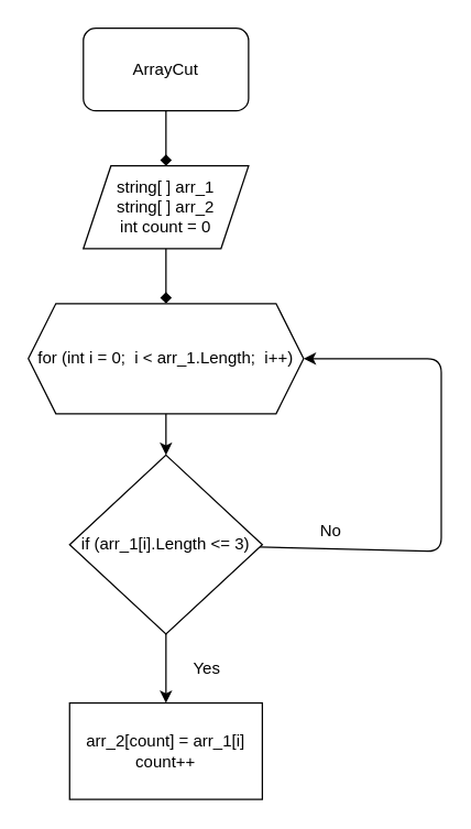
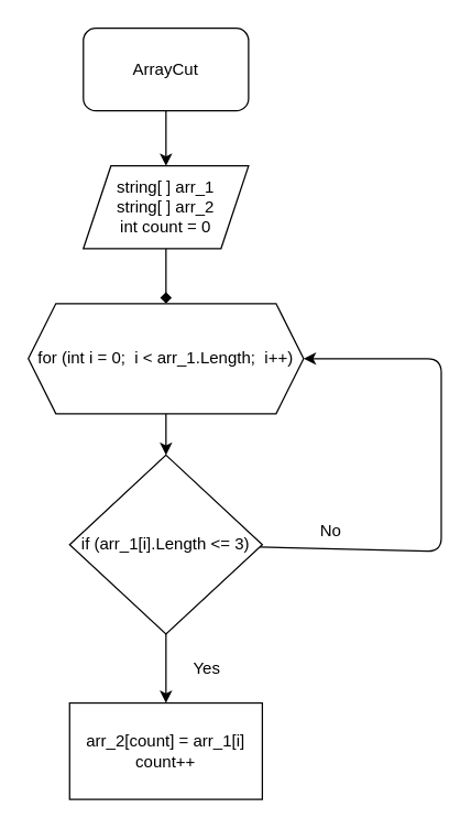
- <mxCell id="2" value="" style="edgeStyle=none;html=1;endArrow=diamond;" edge="1" parent="1" source="3" target="5"><mxGeometry relative="1" as="geometry" /></mxCell>
+ <mxCell id="2" value="" style="edgeStyle=none;html=1;" edge="1" parent="1" source="3" target="5"><mxGeometry relative="1" as="geometry" /></mxCell>
